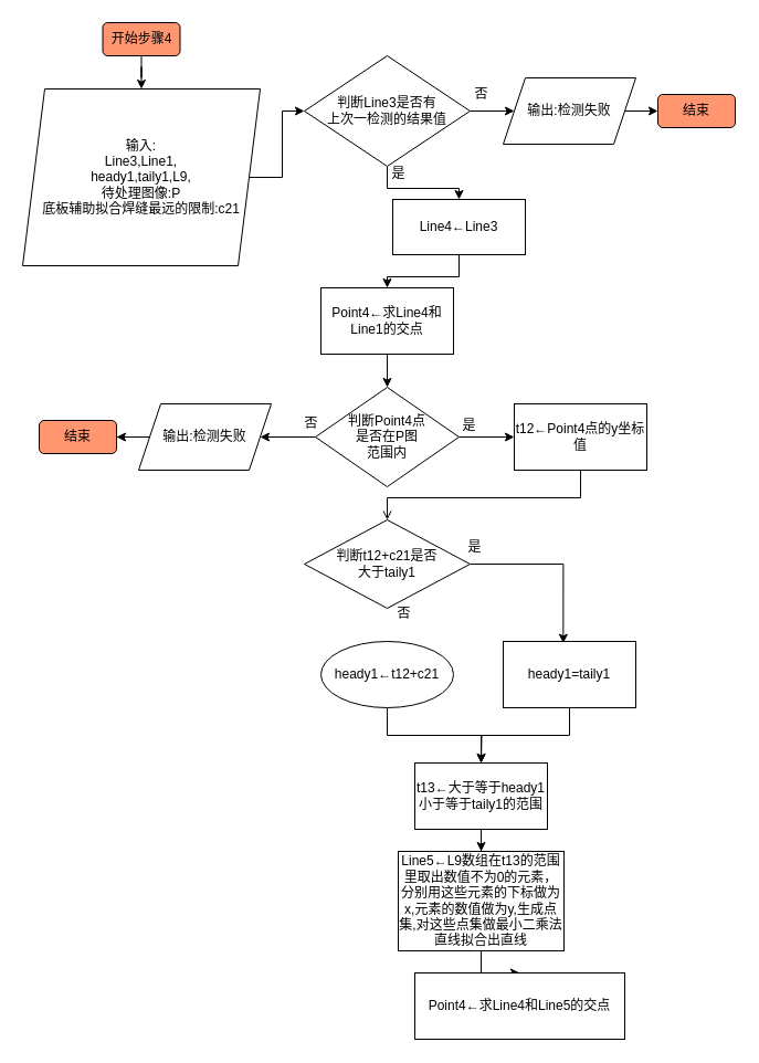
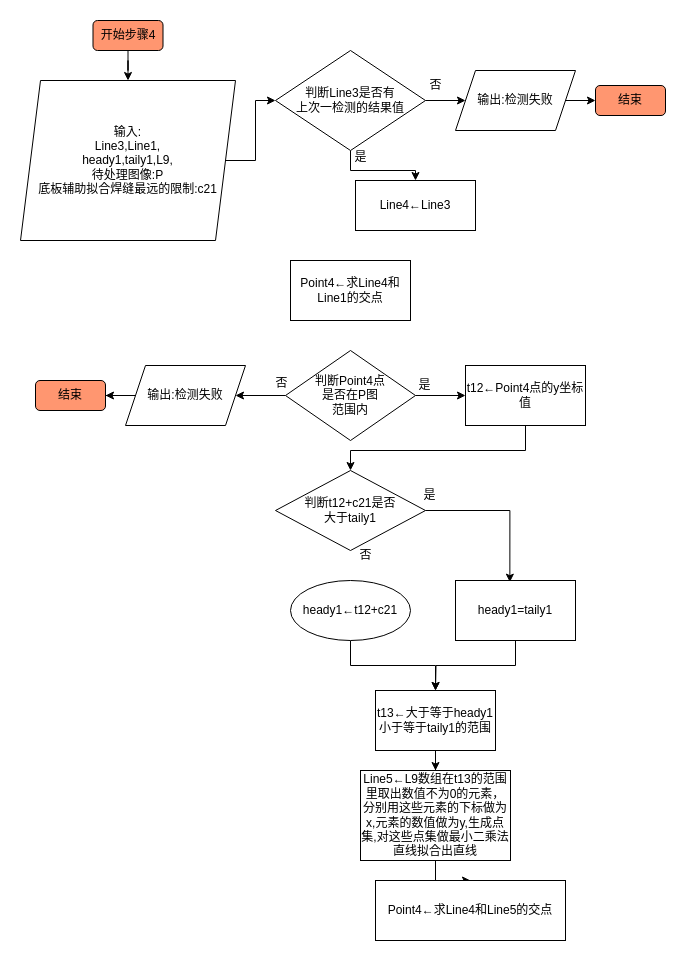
- <mxCell id="9" style="edgeStyle=orthogonalEdgeStyle;rounded=0;orthogonalLoop=1;jettySize=auto;html=1;exitX=0.5;exitY=1;exitDx=0;exitDy=0;entryX=0.5;entryY=0;entryDx=0;entryDy=0;" edge="1" parent="1" source="10" target="17"><mxGeometry relative="1" as="geometry" /></mxCell>
- <mxCell id="16" value="" style="edgeStyle=orthogonalEdgeStyle;rounded=0;orthogonalLoop=1;jettySize=auto;html=1;" edge="1" parent="1" source="17" target="20"><mxGeometry relative="1" as="geometry" /></mxCell>
- <mxCell id="38" style="edgeStyle=orthogonalEdgeStyle;rounded=0;orthogonalLoop=1;jettySize=auto;html=1;entryX=0.5;entryY=0;entryDx=0;entryDy=0;endArrow=open;" edge="1" parent="1" source="39" target="26"><mxGeometry relative="1" as="geometry"><Array as="points"><mxPoint x="525" y="450" /><mxPoint x="350" y="450" /></Array></mxGeometry></mxCell>
+ <mxCell id="38" style="edgeStyle=orthogonalEdgeStyle;rounded=0;orthogonalLoop=1;jettySize=auto;html=1;entryX=0.5;entryY=0;entryDx=0;entryDy=0;" edge="1" parent="1" source="39" target="26"><mxGeometry relative="1" as="geometry"><Array as="points"><mxPoint x="525" y="450" /><mxPoint x="350" y="450" /></Array></mxGeometry></mxCell>
